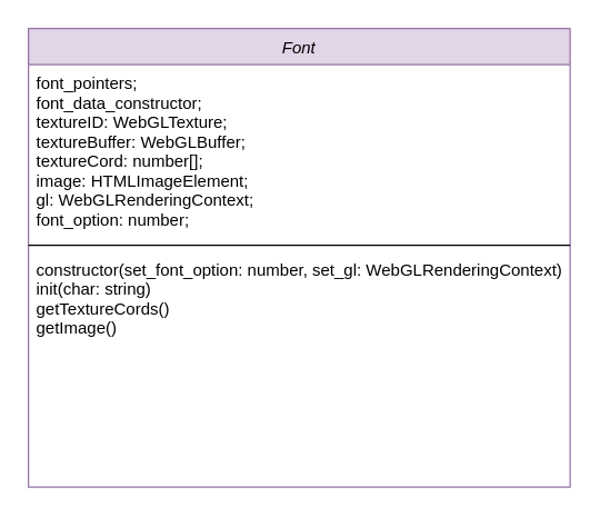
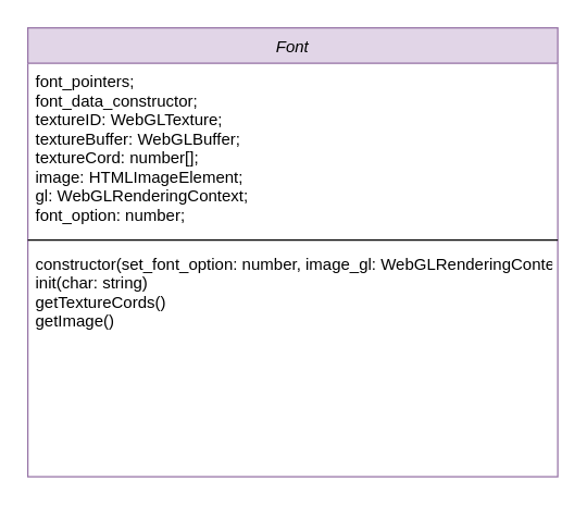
- <mxCell id="5" value="constructor(set_font_option: number, set_gl: WebGLRenderingContext)&#10;init(char: string)&#10;getTextureCords()&#10;getImage()" style="text;align=left;verticalAlign=top;spacingLeft=4;spacingRight=4;overflow=hidden;rotatable=0;points=[[0,0.5],[1,0.5]];portConstraint=eastwest;rounded=0;shadow=0;html=0;" vertex="1" parent="2"><mxGeometry y="160" width="390" height="170" as="geometry" /></mxCell>
+ <mxCell id="5" value="constructor(set_font_option: number, image_gl: WebGLRenderingContext)&#10;init(char: string)&#10;getTextureCords()&#10;getImage()" style="text;align=left;verticalAlign=top;spacingLeft=4;spacingRight=4;overflow=hidden;rotatable=0;points=[[0,0.5],[1,0.5]];portConstraint=eastwest;rounded=0;shadow=0;html=0;" vertex="1" parent="2"><mxGeometry y="160" width="390" height="170" as="geometry" /></mxCell>
